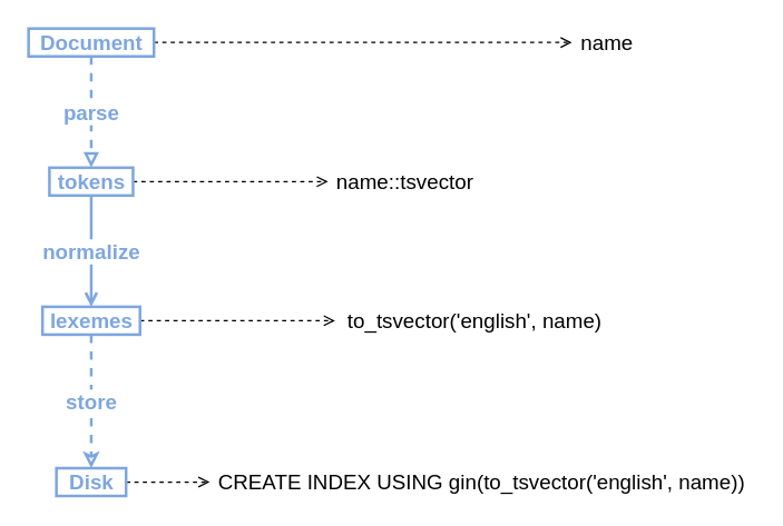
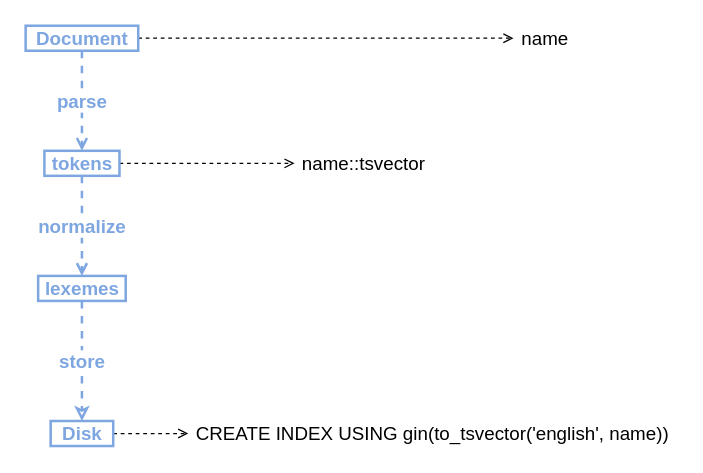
- <mxCell id="2" value="parse" style="edgeStyle=orthogonalEdgeStyle;rounded=0;orthogonalLoop=1;jettySize=auto;html=1;fontSize=15;endArrow=block;endFill=0;dashed=1;strokeWidth=2;fillColor=#dae8fc;fontStyle=1;fontColor=#7EA6E0;strokeColor=#7EA6E0;" edge="1" parent="1" source="4" target="7"><mxGeometry relative="1" as="geometry" /></mxCell>
+ <mxCell id="2" value="parse" style="edgeStyle=orthogonalEdgeStyle;rounded=0;orthogonalLoop=1;jettySize=auto;html=1;fontSize=15;endArrow=open;endFill=0;dashed=1;strokeWidth=2;fillColor=#dae8fc;fontStyle=1;fontColor=#7EA6E0;strokeColor=#7EA6E0;" edge="1" parent="1" source="4" target="7"><mxGeometry relative="1" as="geometry" /></mxCell>
- <mxCell id="5" value="normalize" style="edgeStyle=orthogonalEdgeStyle;rounded=0;orthogonalLoop=1;jettySize=auto;html=1;dashed=0;fontSize=15;endArrow=open;endFill=0;fontColor=#7EA6E0;strokeWidth=2;strokeColor=#7EA6E0;fontStyle=1;" edge="1" parent="1" source="7" target="10"><mxGeometry relative="1" as="geometry" /></mxCell>
+ <mxCell id="5" value="normalize" style="edgeStyle=orthogonalEdgeStyle;rounded=0;orthogonalLoop=1;jettySize=auto;html=1;dashed=1;fontSize=15;endArrow=open;endFill=0;fontColor=#7EA6E0;strokeWidth=2;strokeColor=#7EA6E0;fontStyle=1" edge="1" parent="1" source="7" target="10"><mxGeometry relative="1" as="geometry" /></mxCell>
- <mxCell id="9" value="" style="edgeStyle=orthogonalEdgeStyle;rounded=0;orthogonalLoop=1;jettySize=auto;html=1;dashed=1;fontSize=15;endArrow=open;endFill=0;" edge="1" parent="1" source="10" target="12"><mxGeometry relative="1" as="geometry" /></mxCell>
- <mxCell id="12" value="to_tsvector('english', name)" style="text;html=1;align=center;verticalAlign=middle;resizable=0;points=[];autosize=1;strokeColor=none;fontSize=15;" vertex="1" parent="1"><mxGeometry x="240" y="220" width="200" height="20" as="geometry" /></mxCell>
